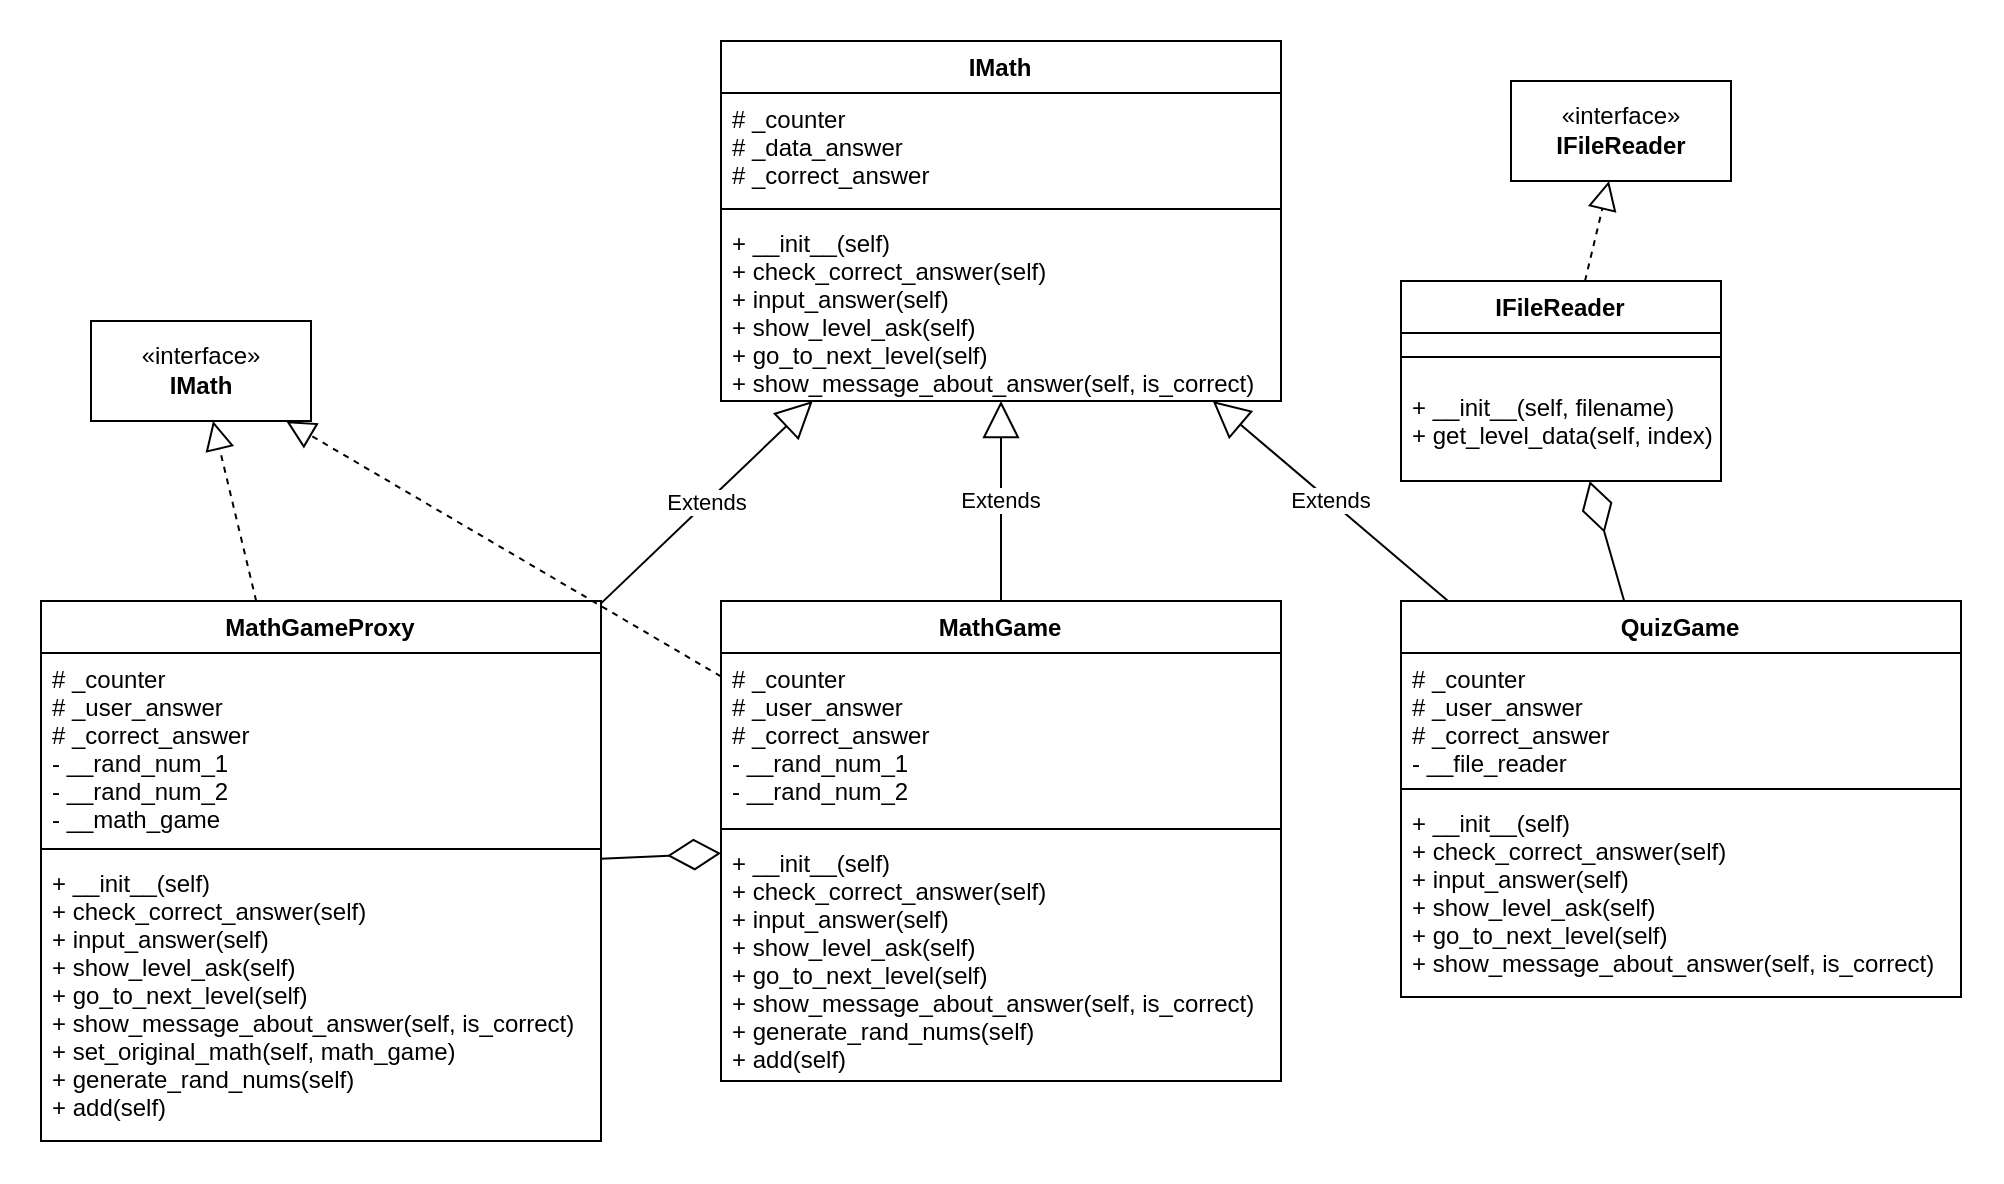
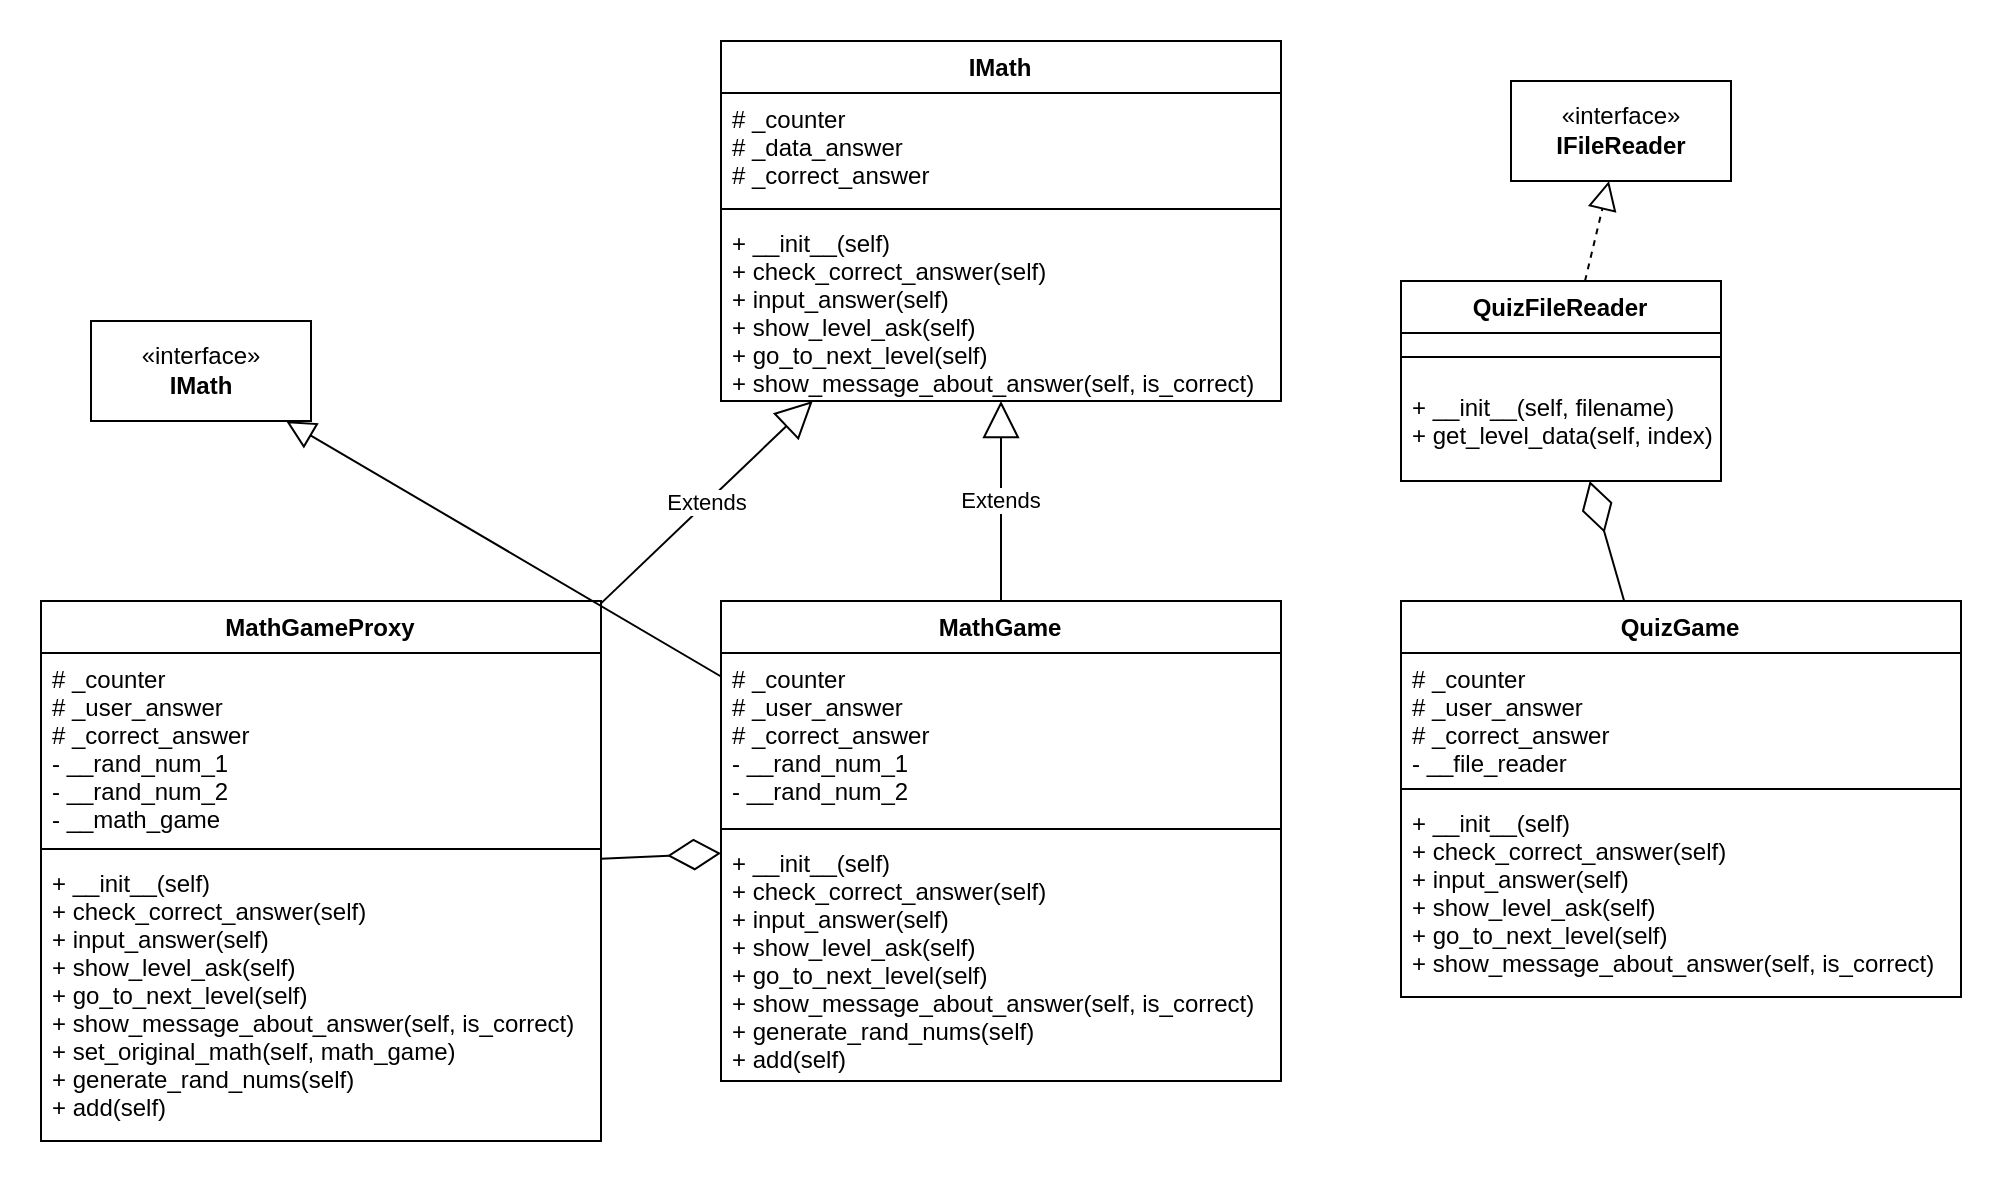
- <mxCell id="4" value="IFileReader" style="swimlane;fontStyle=1;align=center;verticalAlign=top;childLayout=stackLayout;horizontal=1;startSize=26;horizontalStack=0;resizeParent=1;resizeParentMax=0;resizeLast=0;collapsible=1;marginBottom=0;" vertex="1" parent="1"><mxGeometry x="700" y="140" width="160" height="100" as="geometry" /></mxCell>
+ <mxCell id="4" value="QuizFileReader" style="swimlane;fontStyle=1;align=center;verticalAlign=top;childLayout=stackLayout;horizontal=1;startSize=26;horizontalStack=0;resizeParent=1;resizeParentMax=0;resizeLast=0;collapsible=1;marginBottom=0;" vertex="1" parent="1"><mxGeometry x="700" y="140" width="160" height="100" as="geometry" /></mxCell>
- <mxCell id="28" value="Extends" style="endArrow=block;endSize=16;endFill=0;html=1;rounded=0;" edge="1" parent="1" source="24" target="8"><mxGeometry width="160" relative="1" as="geometry"><mxPoint x="450" y="190" as="sourcePoint" /><mxPoint x="610" y="190" as="targetPoint" /></mxGeometry></mxCell>
- <mxCell id="20" value="" style="endArrow=block;dashed=1;endFill=0;endSize=12;html=1;rounded=0;" edge="1" parent="1" source="16" target="2"><mxGeometry width="160" relative="1" as="geometry"><mxPoint x="240" y="190" as="sourcePoint" /><mxPoint x="400" y="190" as="targetPoint" /></mxGeometry></mxCell>
- <mxCell id="21" value="" style="endArrow=block;dashed=1;endFill=0;endSize=12;html=1;rounded=0;" edge="1" parent="1" source="12" target="2"><mxGeometry width="160" relative="1" as="geometry"><mxPoint x="240" y="190" as="sourcePoint" /><mxPoint x="400" y="190" as="targetPoint" /></mxGeometry></mxCell>
+ <mxCell id="21" value="" style="endArrow=block;dashed=0;endFill=0;endSize=12;html=1;rounded=0;" edge="1" parent="1" source="12" target="2"><mxGeometry width="160" relative="1" as="geometry"><mxPoint x="240" y="190" as="sourcePoint" /><mxPoint x="400" y="190" as="targetPoint" /></mxGeometry></mxCell>
